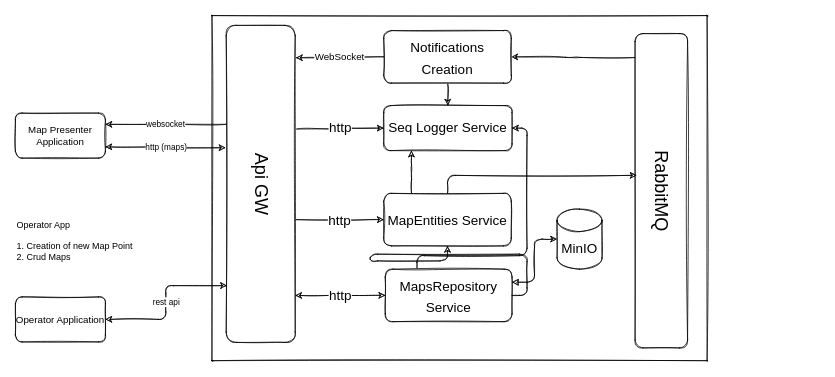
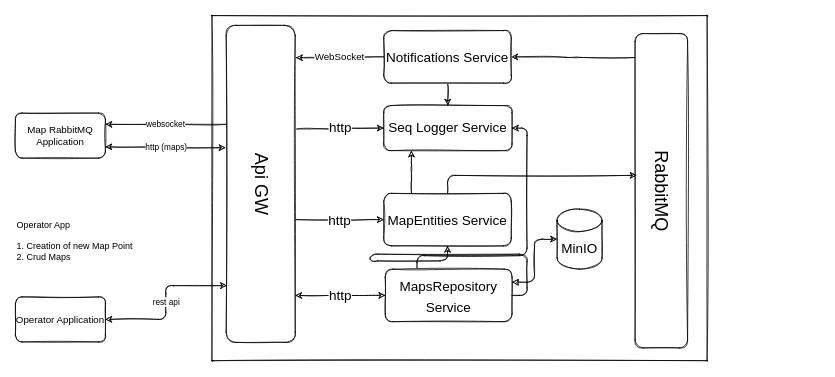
- <mxCell id="11" value="&lt;font style=&quot;font-size: 18px&quot;&gt;Notifications Creation&lt;/font&gt;" style="rounded=1;whiteSpace=wrap;html=1;fontSize=24;sketch=1;" vertex="1" parent="2"><mxGeometry x="229" y="20" width="170" height="70" as="geometry" /></mxCell>
+ <mxCell id="11" value="&lt;font style=&quot;font-size: 18px&quot;&gt;Notifications Service&lt;/font&gt;" style="rounded=1;whiteSpace=wrap;html=1;fontSize=24;sketch=1;" vertex="1" parent="2"><mxGeometry x="229" y="20" width="170" height="70" as="geometry" /></mxCell>
- <mxCell id="22" value="Map Presenter Application" style="rounded=1;whiteSpace=wrap;html=1;fontSize=13;sketch=1;" vertex="1" parent="1"><mxGeometry x="20.02" y="150" width="120" height="60" as="geometry" /></mxCell>
+ <mxCell id="22" value="Map RabbitMQ Application" style="rounded=1;whiteSpace=wrap;html=1;fontSize=13;sketch=1;" vertex="1" parent="1"><mxGeometry x="20.02" y="150" width="120" height="60" as="geometry" /></mxCell>
